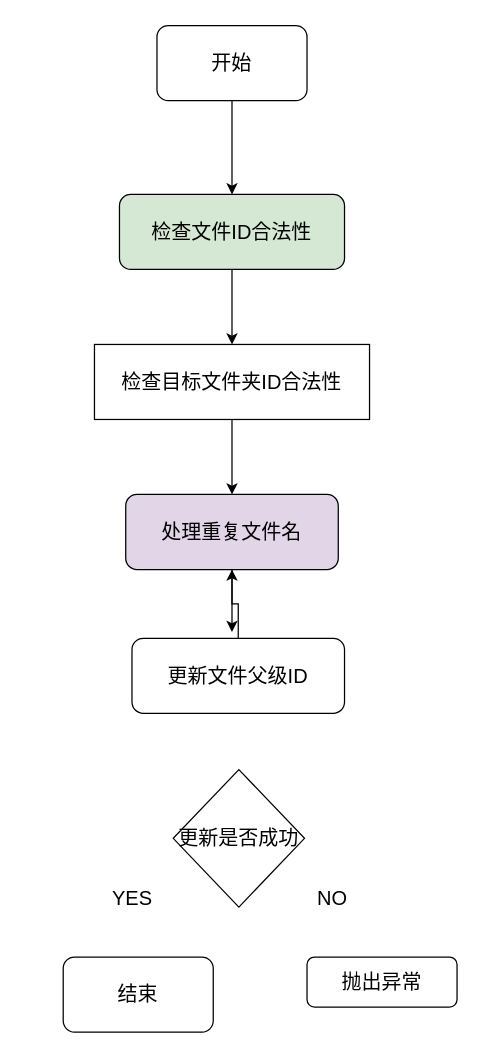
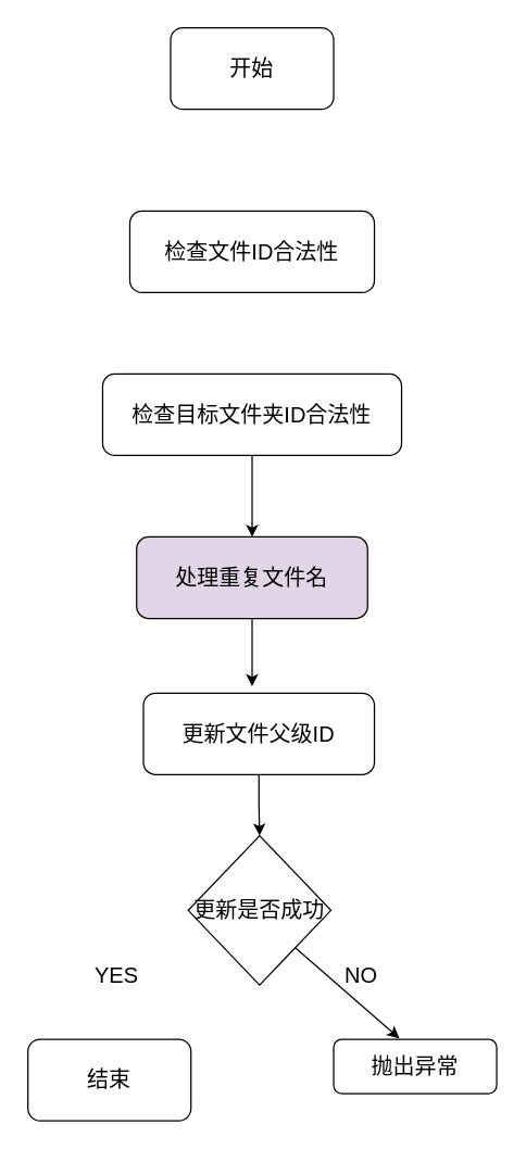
- <mxCell id="2" style="edgeStyle=orthogonalEdgeStyle;rounded=0;orthogonalLoop=1;jettySize=auto;html=1;entryX=0.5;entryY=0;entryDx=0;entryDy=0;fontSize=16;" edge="1" parent="1" source="3" target="5"><mxGeometry relative="1" as="geometry" /></mxCell>
- <mxCell id="5" value="&lt;font style=&quot;vertical-align: inherit;&quot; class=&quot;notranslate fyzs-translate-target fyzs-translate-target-wrapper&quot;&gt;&lt;font style=&quot;vertical-align: inherit;&quot; class=&quot;notranslate fyzs-translate-target fyzs-translate-target-box&quot;&gt;&lt;font style=&quot;vertical-align: inherit;&quot; title=&quot;k&quot; class=&quot;notranslate fyzs-translate-target fyzs-translate-target-text&quot;&gt;检查文件ID合法性&lt;/font&gt;&lt;/font&gt;&lt;/font&gt;" style="rounded=1;whiteSpace=wrap;html=1;fontSize=16;fillColor=#d5e8d4;" vertex="1" parent="1"><mxGeometry x="95" y="155" width="180" height="60" as="geometry" /></mxCell>
+ <mxCell id="5" value="&lt;font style=&quot;vertical-align: inherit;&quot; class=&quot;notranslate fyzs-translate-target fyzs-translate-target-wrapper&quot;&gt;&lt;font style=&quot;vertical-align: inherit;&quot; class=&quot;notranslate fyzs-translate-target fyzs-translate-target-box&quot;&gt;&lt;font style=&quot;vertical-align: inherit;&quot; title=&quot;k&quot; class=&quot;notranslate fyzs-translate-target fyzs-translate-target-text&quot;&gt;检查文件ID合法性&lt;/font&gt;&lt;/font&gt;&lt;/font&gt;" style="rounded=1;whiteSpace=wrap;html=1;fontSize=16;" vertex="1" parent="1"><mxGeometry x="95" y="155" width="180" height="60" as="geometry" /></mxCell>
- <mxCell id="4" style="edgeStyle=orthogonalEdgeStyle;rounded=0;orthogonalLoop=1;jettySize=auto;html=1;entryX=0.5;entryY=0;entryDx=0;entryDy=0;fontSize=16;" edge="1" parent="1" source="5" target="7"><mxGeometry relative="1" as="geometry" /></mxCell>
- <mxCell id="7" value="&lt;font style=&quot;vertical-align: inherit;&quot; class=&quot;notranslate fyzs-translate-target fyzs-translate-target-wrapper&quot;&gt;&lt;font style=&quot;vertical-align: inherit;&quot; class=&quot;notranslate fyzs-translate-target fyzs-translate-target-box&quot;&gt;&lt;font style=&quot;vertical-align: inherit;&quot; title=&quot;k&quot; class=&quot;notranslate fyzs-translate-target fyzs-translate-target-text&quot;&gt;检查目标文件夹ID合法性&lt;/font&gt;&lt;/font&gt;&lt;/font&gt;" style="whiteSpace=wrap;html=1;fontSize=16;rounded=0;" vertex="1" parent="1"><mxGeometry x="75" y="275" width="220" height="60" as="geometry" /></mxCell>
+ <mxCell id="7" value="&lt;font style=&quot;vertical-align: inherit;&quot; class=&quot;notranslate fyzs-translate-target fyzs-translate-target-wrapper&quot;&gt;&lt;font style=&quot;vertical-align: inherit;&quot; class=&quot;notranslate fyzs-translate-target fyzs-translate-target-box&quot;&gt;&lt;font style=&quot;vertical-align: inherit;&quot; title=&quot;k&quot; class=&quot;notranslate fyzs-translate-target fyzs-translate-target-text&quot;&gt;检查目标文件夹ID合法性&lt;/font&gt;&lt;/font&gt;&lt;/font&gt;" style="rounded=1;whiteSpace=wrap;html=1;fontSize=16;" vertex="1" parent="1"><mxGeometry x="75" y="275" width="220" height="60" as="geometry" /></mxCell>
- <mxCell id="10" style="edgeStyle=orthogonalEdgeStyle;rounded=0;orthogonalLoop=1;jettySize=auto;html=1;fontSize=16;" edge="1" parent="1" source="11" target="9"><mxGeometry relative="1" as="geometry" /></mxCell>
+ <mxCell id="10" style="edgeStyle=orthogonalEdgeStyle;rounded=0;orthogonalLoop=1;jettySize=auto;html=1;entryX=0.5;entryY=0;entryDx=0;entryDy=0;fontSize=16;" edge="1" parent="1" source="11" target="12"><mxGeometry relative="1" as="geometry" /></mxCell>
- <mxCell id="16" value="&lt;font style=&quot;vertical-align: inherit;&quot; class=&quot;notranslate fyzs-translate-target fyzs-translate-target-wrapper&quot;&gt;&lt;font style=&quot;vertical-align: inherit;&quot; class=&quot;notranslate fyzs-translate-target fyzs-translate-target-box&quot;&gt;&lt;font style=&quot;vertical-align: inherit;&quot; title=&quot;Text&quot; class=&quot;notranslate fyzs-translate-target fyzs-translate-target-text&quot;&gt;YES&lt;/font&gt;&lt;/font&gt;&lt;/font&gt;" style="text;html=1;align=center;verticalAlign=middle;resizable=0;points=[];autosize=1;strokeColor=none;fillColor=none;fontSize=16;" vertex="1" parent="1"><mxGeometry x="75" y="703" width="60" height="30" as="geometry" /></mxCell>
+ <mxCell id="16" value="&lt;font style=&quot;vertical-align: inherit;&quot; class=&quot;notranslate fyzs-translate-target fyzs-translate-target-wrapper&quot;&gt;&lt;font style=&quot;vertical-align: inherit;&quot; class=&quot;notranslate fyzs-translate-target fyzs-translate-target-box&quot;&gt;&lt;font style=&quot;vertical-align: inherit;&quot; title=&quot;Text&quot; class=&quot;notranslate fyzs-translate-target fyzs-translate-target-text&quot;&gt;YES&lt;/font&gt;&lt;/font&gt;&lt;/font&gt;" style="text;html=1;align=center;verticalAlign=middle;resizable=0;points=[];autosize=1;strokeColor=none;fillColor=none;fontSize=16;" vertex="1" parent="1"><mxGeometry x="55" y="703" width="60" height="30" as="geometry" /></mxCell>
+ <mxCell id="15" value="" style="endArrow=classic;html=1;rounded=0;exitX=1;exitY=1;exitDx=0;exitDy=0;entryX=0.403;entryY=-0.017;entryDx=0;entryDy=0;entryPerimeter=0;fontSize=16;" edge="1" parent="1" source="12" target="14"><mxGeometry width="50" height="50" relative="1" as="geometry"><mxPoint x="344.5" y="690" as="sourcePoint" /><mxPoint x="265.5" y="765" as="targetPoint" /></mxGeometry></mxCell>
- <mxCell id="13" value="&lt;font style=&quot;vertical-align: inherit;&quot; class=&quot;notranslate fyzs-translate-target fyzs-translate-target-wrapper&quot;&gt;&lt;font style=&quot;vertical-align: inherit;&quot; class=&quot;notranslate fyzs-translate-target fyzs-translate-target-box&quot;&gt;&lt;font style=&quot;vertical-align: inherit;&quot; title=&quot;j&quot; class=&quot;notranslate fyzs-translate-target fyzs-translate-target-text&quot;&gt;结束&lt;/font&gt;&lt;/font&gt;&lt;/font&gt;" style="rounded=1;whiteSpace=wrap;html=1;fontSize=16;" vertex="1" parent="1"><mxGeometry x="50" y="765" width="120" height="60" as="geometry" /></mxCell>
+ <mxCell id="13" value="&lt;font style=&quot;vertical-align: inherit;&quot; class=&quot;notranslate fyzs-translate-target fyzs-translate-target-wrapper&quot;&gt;&lt;font style=&quot;vertical-align: inherit;&quot; class=&quot;notranslate fyzs-translate-target fyzs-translate-target-box&quot;&gt;&lt;font style=&quot;vertical-align: inherit;&quot; title=&quot;j&quot; class=&quot;notranslate fyzs-translate-target fyzs-translate-target-text&quot;&gt;结束&lt;/font&gt;&lt;/font&gt;&lt;/font&gt;" style="rounded=1;whiteSpace=wrap;html=1;fontSize=16;" vertex="1" parent="1"><mxGeometry x="20" y="765" width="120" height="60" as="geometry" /></mxCell>
